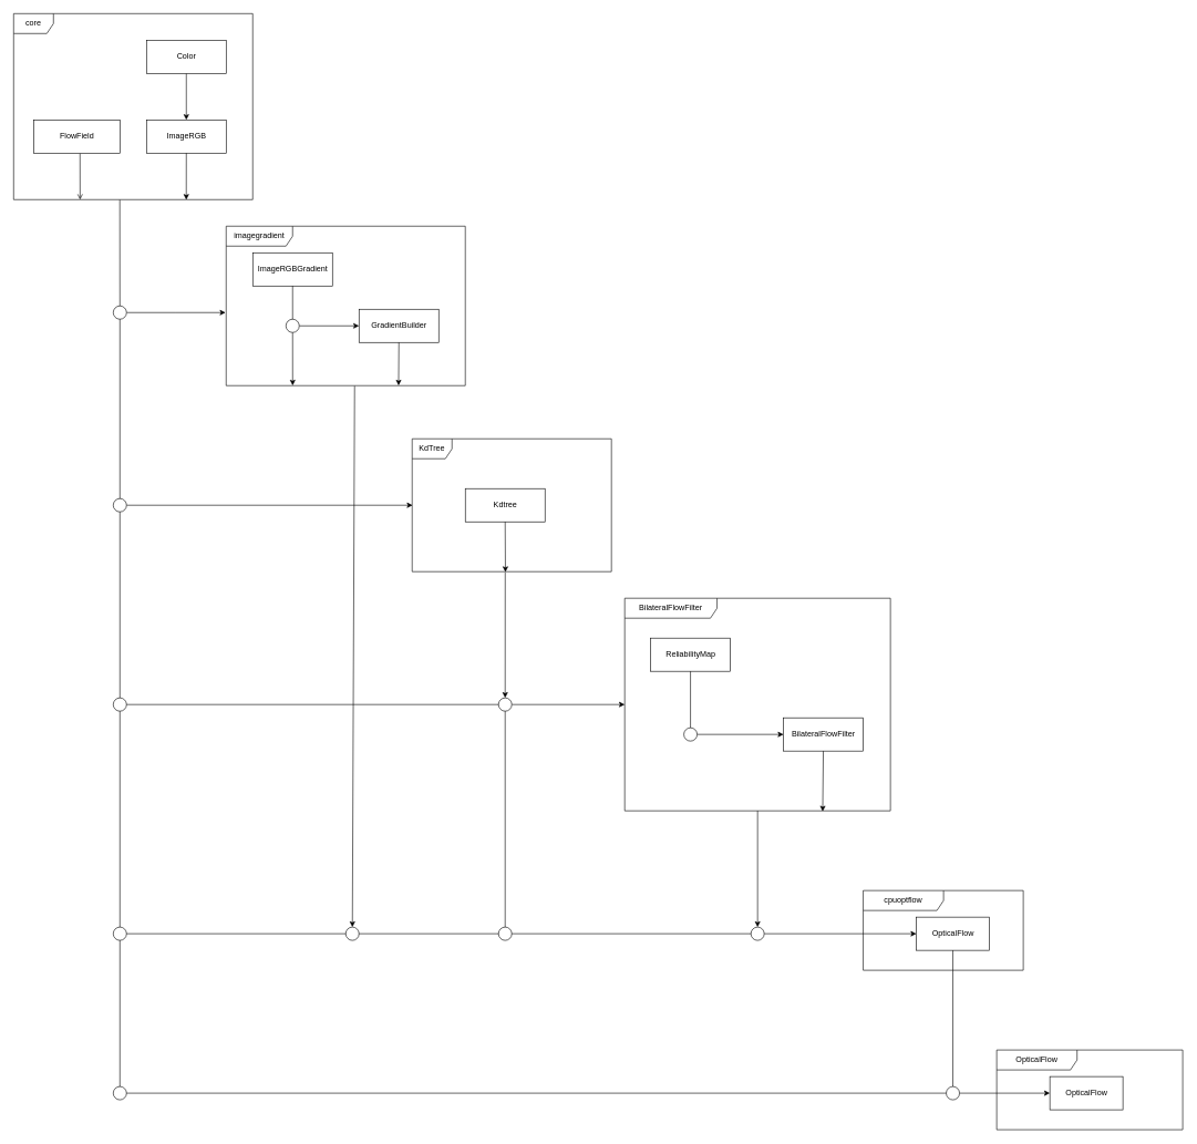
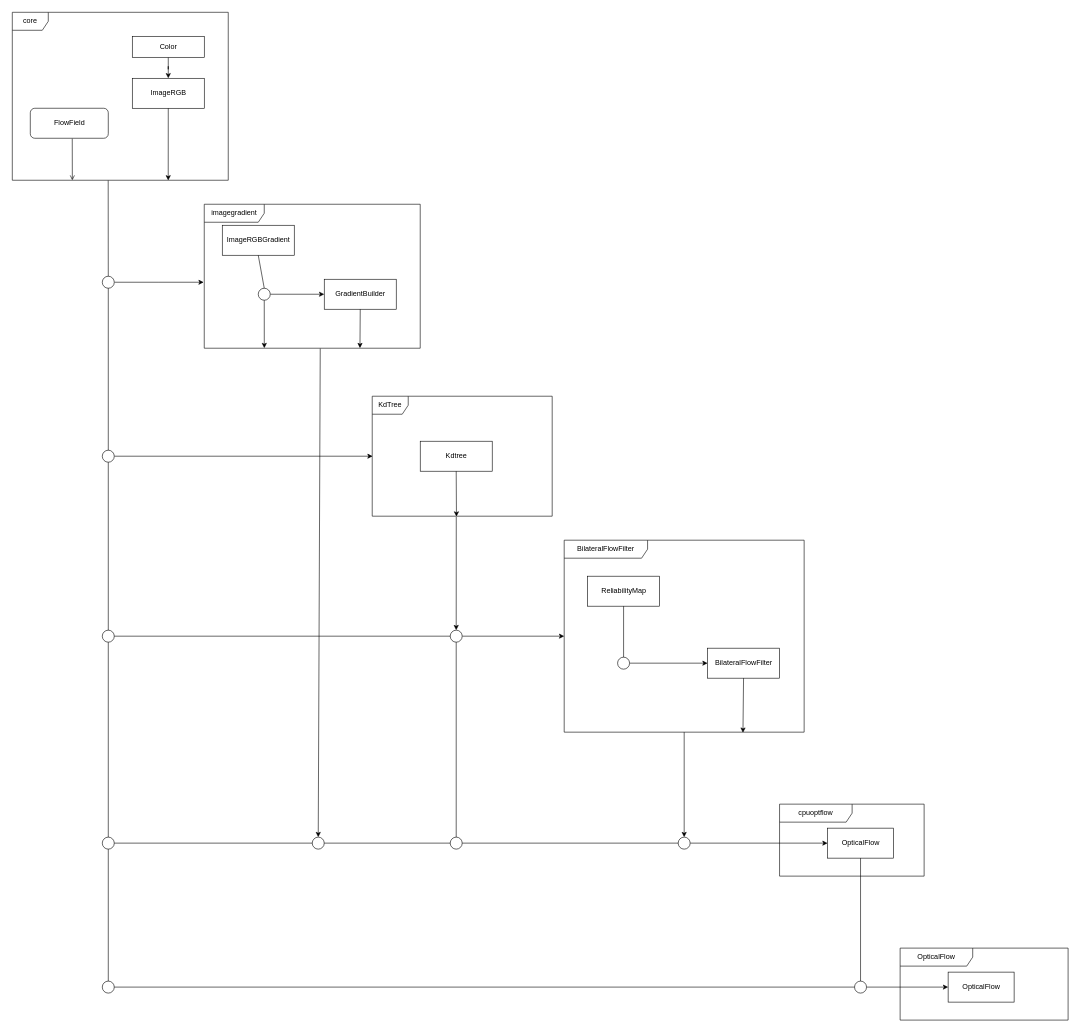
- <mxCell id="9" value="Color" style="html=1;" parent="1" vertex="1"><mxGeometry x="220" y="60" width="120" height="50" as="geometry" /></mxCell>
+ <mxCell id="9" value="Color" style="html=1;" parent="1" vertex="1"><mxGeometry x="220" y="60" width="120" height="35" as="geometry" /></mxCell>
- <mxCell id="10" value="FlowField" style="html=1;" parent="1" vertex="1"><mxGeometry x="50" y="180" width="130" height="50" as="geometry" /></mxCell>
+ <mxCell id="10" value="FlowField" style="html=1;rounded=1;" parent="1" vertex="1"><mxGeometry x="50" y="180" width="130" height="50" as="geometry" /></mxCell>
- <mxCell id="11" value="ImageRGB" style="html=1;" parent="1" vertex="1"><mxGeometry x="220" y="180" width="120" height="50" as="geometry" /></mxCell>
+ <mxCell id="11" value="ImageRGB" style="html=1;" parent="1" vertex="1"><mxGeometry x="220" y="130" width="120" height="50" as="geometry" /></mxCell>
- <mxCell id="15" value="ImageRGBGradient" style="html=1;" parent="1" vertex="1"><mxGeometry x="380" y="380" width="120" height="50" as="geometry" /></mxCell>
+ <mxCell id="15" value="ImageRGBGradient" style="html=1;" parent="1" vertex="1"><mxGeometry x="370" y="375" width="120" height="50" as="geometry" /></mxCell>
